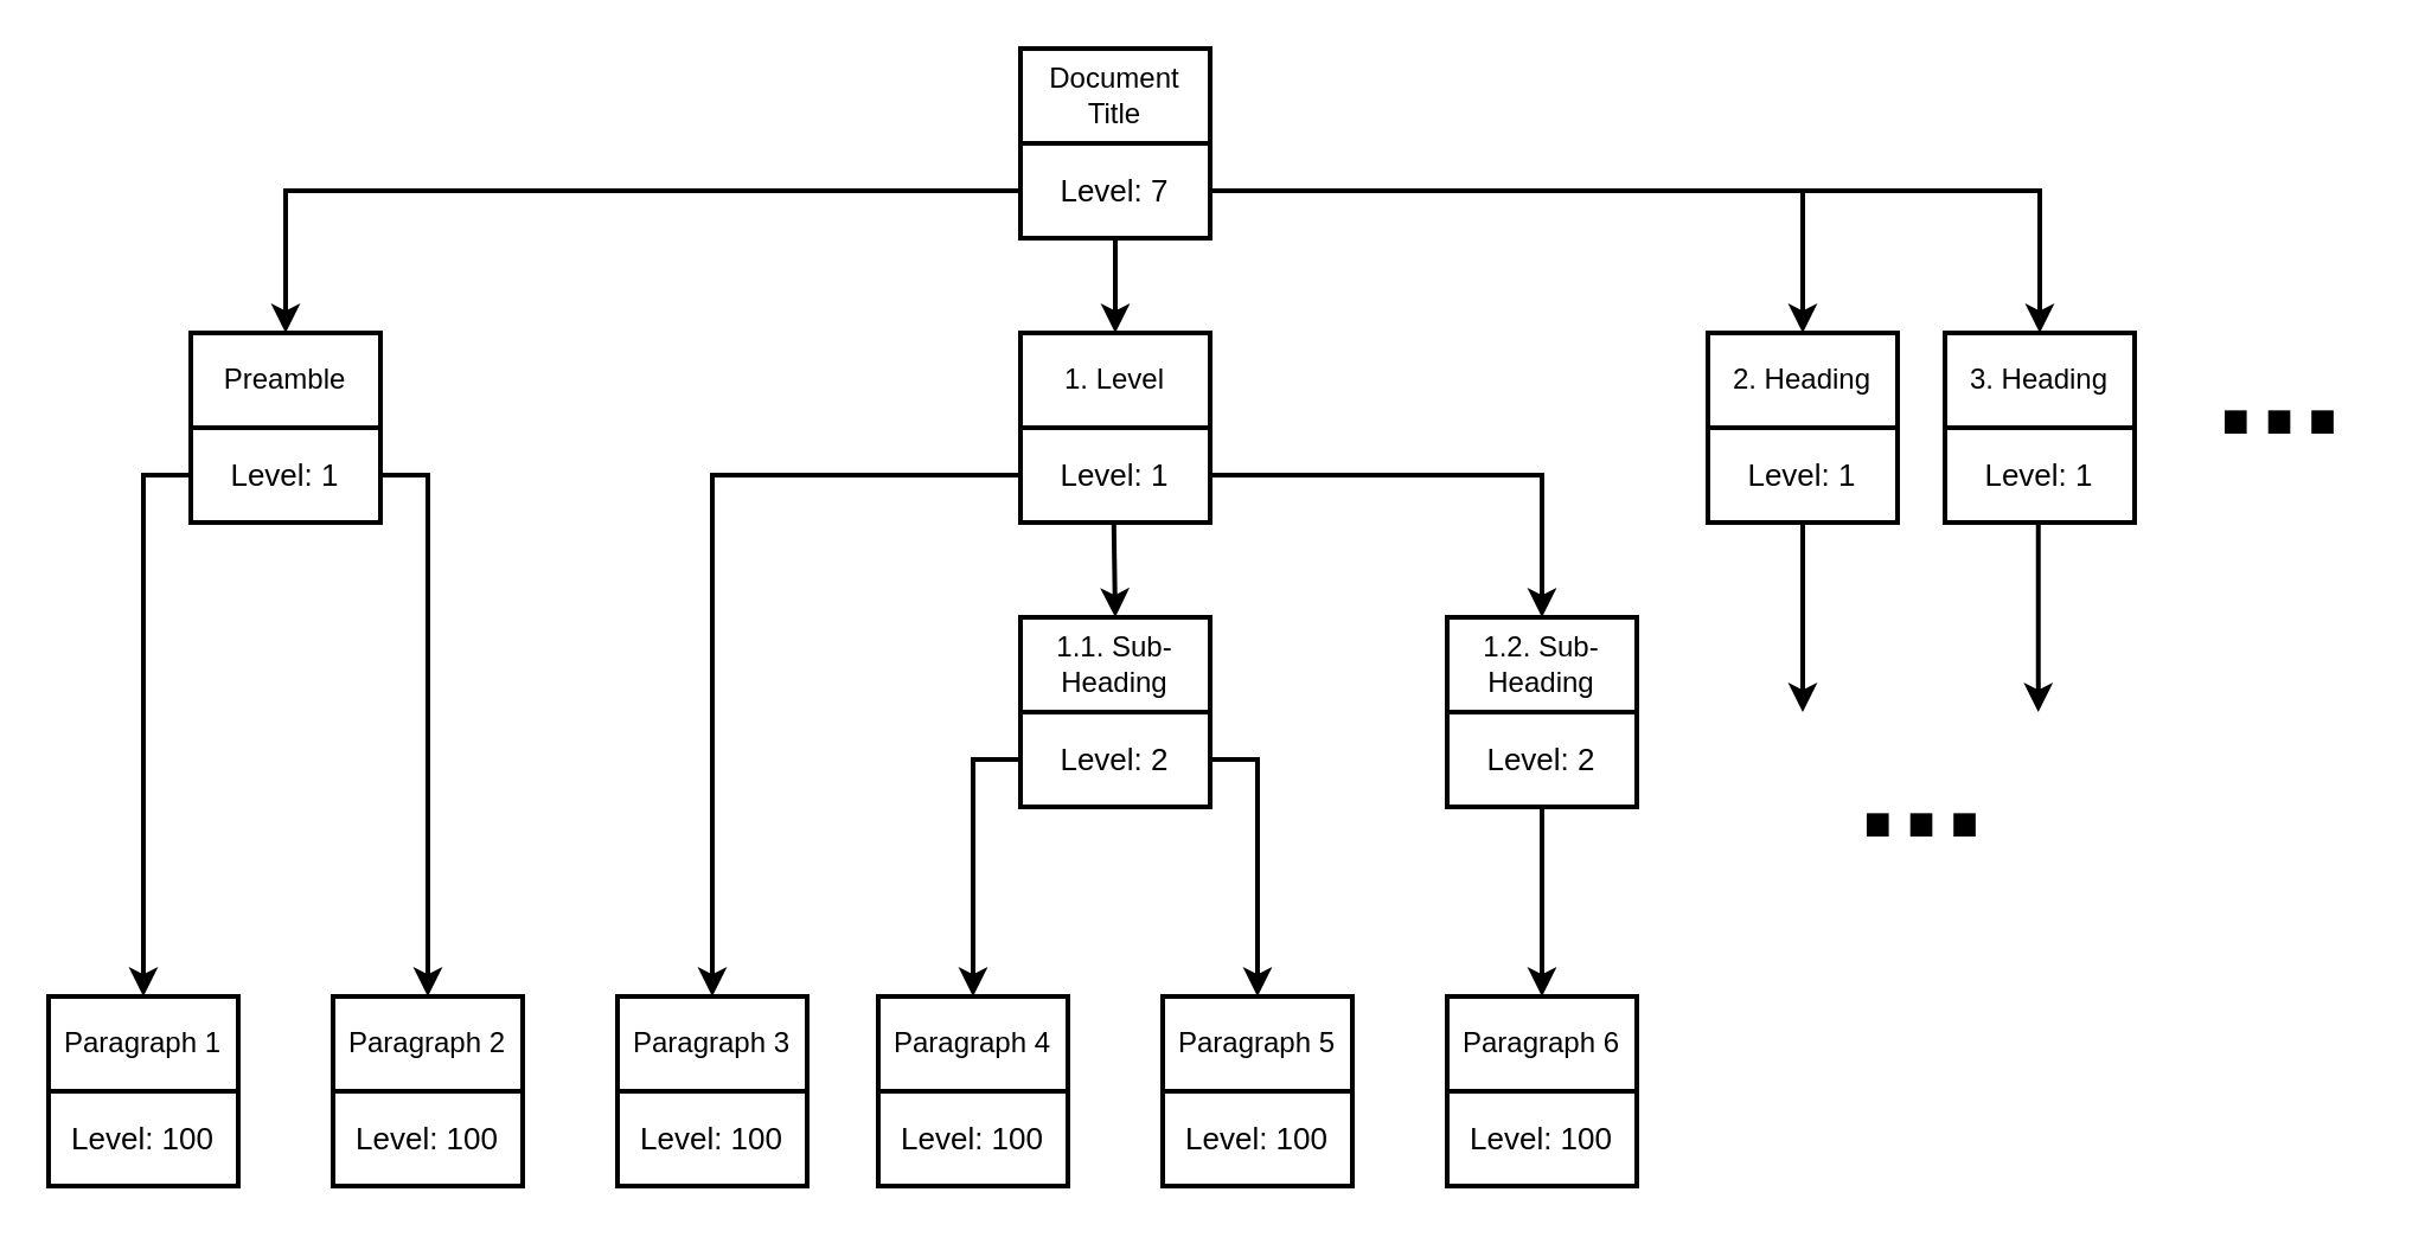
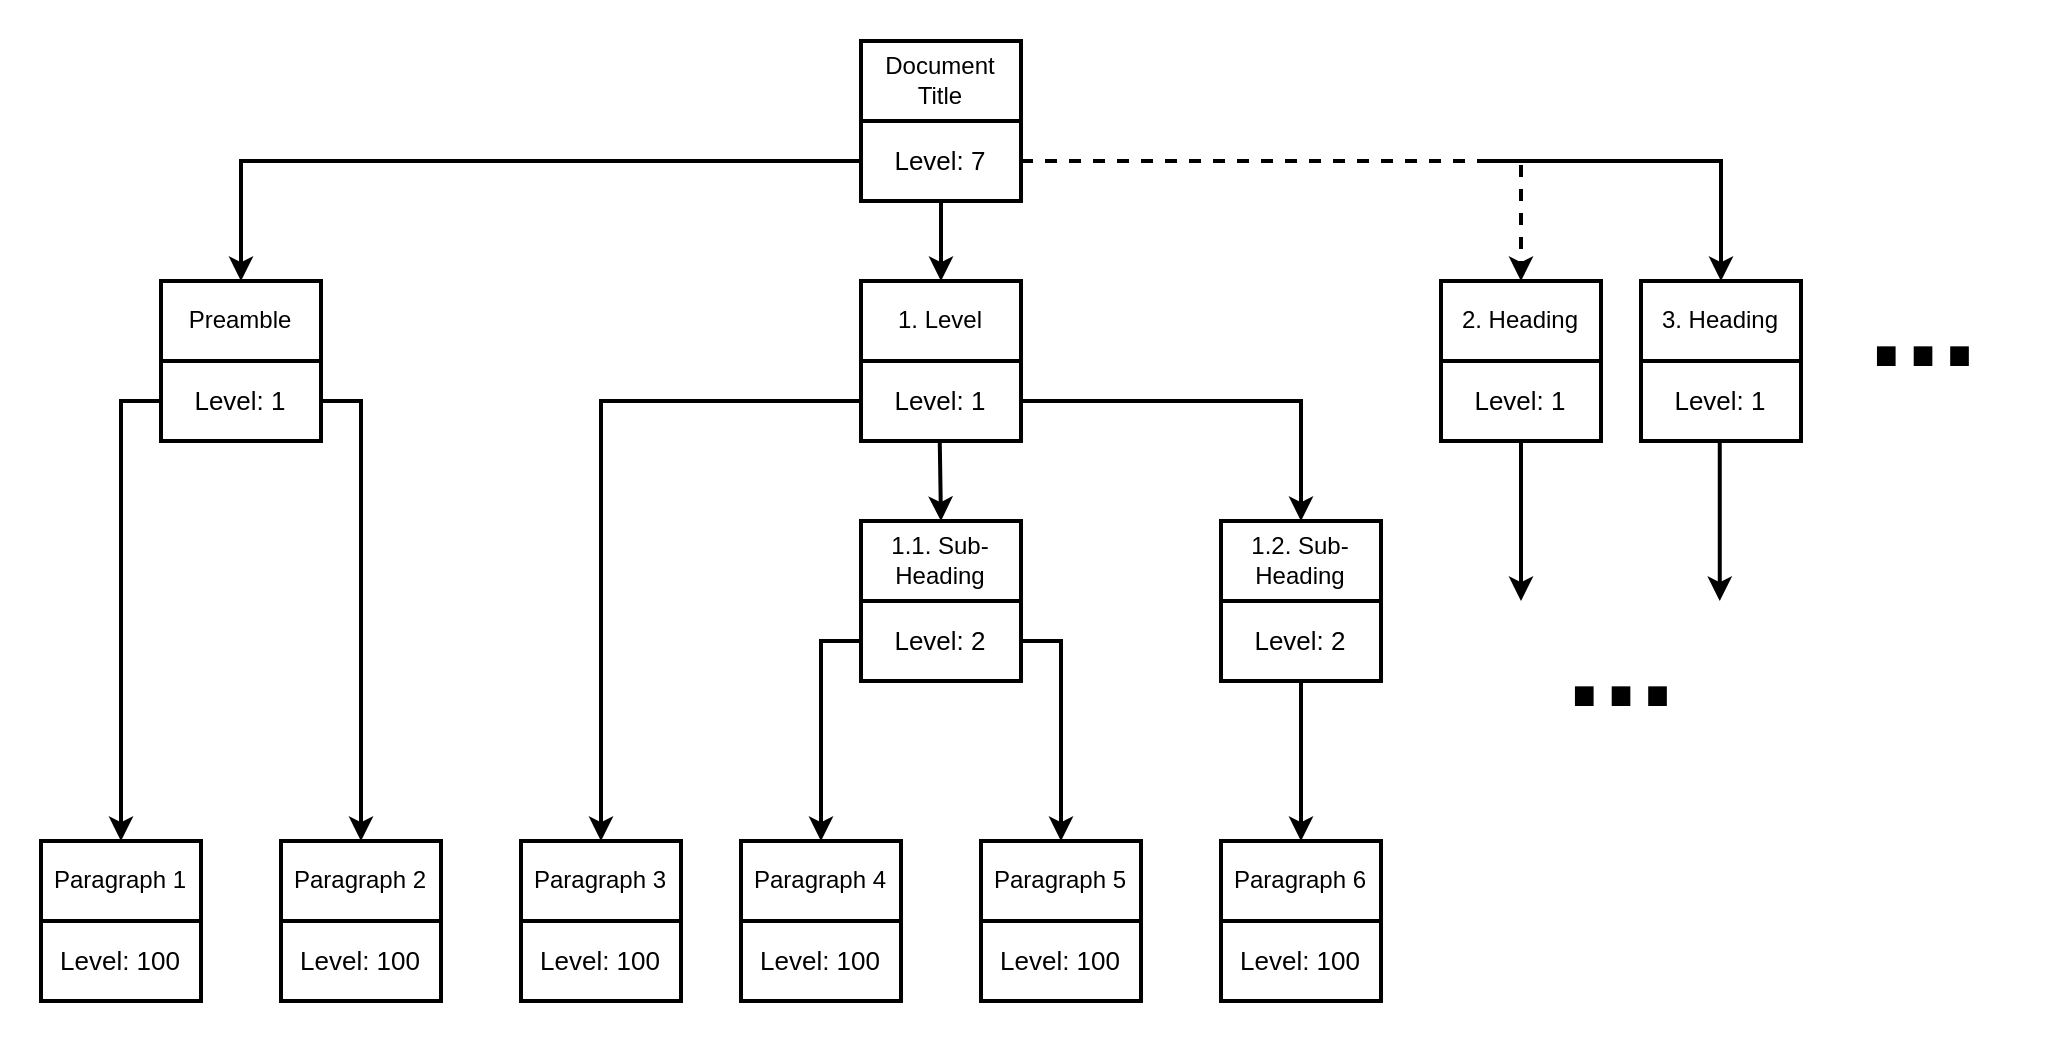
- <mxCell id="19" value="" style="endArrow=classic;html=1;rounded=0;exitX=1;exitY=0.5;exitDx=0;exitDy=0;entryX=0.5;entryY=0;entryDx=0;entryDy=0;strokeWidth=2;" parent="1" target="6" edge="1" source="3"><mxGeometry width="50" height="50" relative="1" as="geometry"><mxPoint x="590" y="80" as="sourcePoint" /><mxPoint x="430" y="140" as="targetPoint" /><Array as="points"><mxPoint x="760" y="80" /></Array></mxGeometry></mxCell>
+ <mxCell id="19" value="" style="endArrow=classic;html=1;rounded=0;exitX=1;exitY=0.5;exitDx=0;exitDy=0;entryX=0.5;entryY=0;entryDx=0;entryDy=0;strokeWidth=2;dashed=1;" parent="1" target="6" edge="1" source="3"><mxGeometry width="50" height="50" relative="1" as="geometry"><mxPoint x="590" y="80" as="sourcePoint" /><mxPoint x="430" y="140" as="targetPoint" /><Array as="points"><mxPoint x="760" y="80" /></Array></mxGeometry></mxCell>
